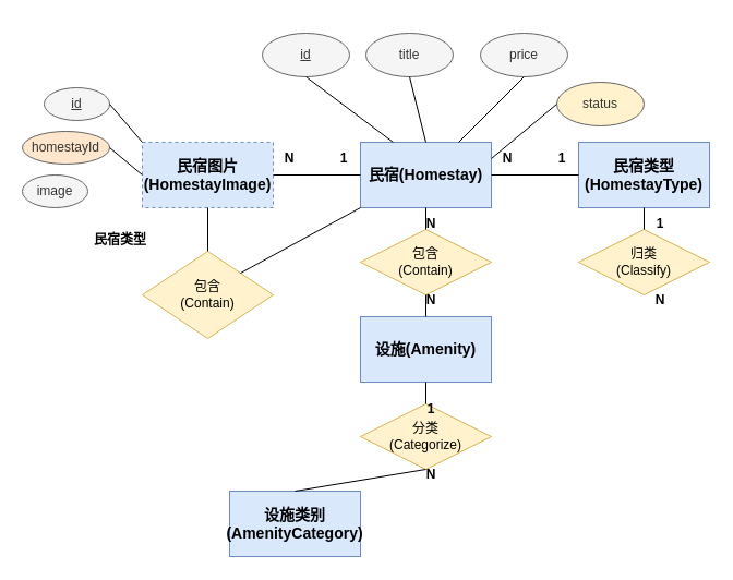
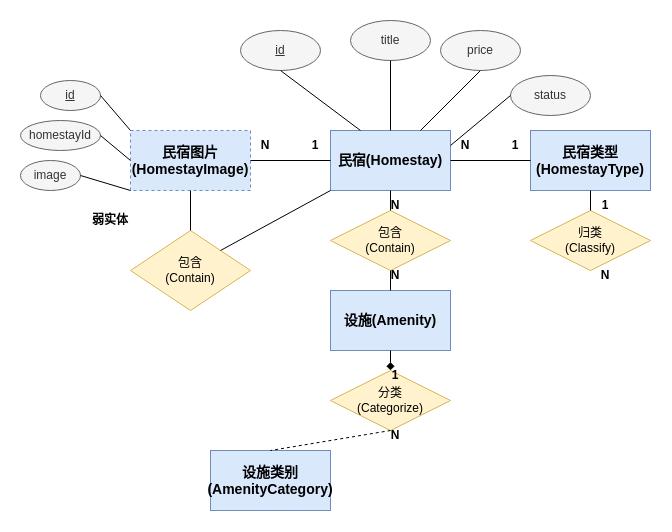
- <mxCell id="12" value="title" style="ellipse;whiteSpace=wrap;html=1;fillColor=#f5f5f5;fontColor=#333333;strokeColor=#666666;" parent="1" vertex="1"><mxGeometry x="335" y="30" width="80" height="40" as="geometry" /></mxCell>
+ <mxCell id="12" value="title" style="ellipse;whiteSpace=wrap;html=1;fillColor=#f5f5f5;fontColor=#333333;strokeColor=#666666;" parent="1" vertex="1"><mxGeometry x="350" y="20" width="80" height="40" as="geometry" /></mxCell>
- <mxCell id="14" value="status" style="ellipse;whiteSpace=wrap;html=1;fillColor=#fff2cc;fontColor=#333333;strokeColor=#666666;" parent="1" vertex="1"><mxGeometry x="510" y="75" width="80" height="40" as="geometry" /></mxCell>
+ <mxCell id="14" value="status" style="ellipse;whiteSpace=wrap;html=1;fillColor=#f5f5f5;fontColor=#333333;strokeColor=#666666;" parent="1" vertex="1"><mxGeometry x="510" y="75" width="80" height="40" as="geometry" /></mxCell>
- <mxCell id="30" value="homestayId" style="ellipse;whiteSpace=wrap;html=1;fillColor=#ffe6cc;fontColor=#333333;strokeColor=#666666;" parent="1" vertex="1"><mxGeometry x="20" y="120" width="80" height="30" as="geometry" /></mxCell>
+ <mxCell id="30" value="homestayId" style="ellipse;whiteSpace=wrap;html=1;fillColor=#f5f5f5;fontColor=#333333;strokeColor=#666666;" parent="1" vertex="1"><mxGeometry x="20" y="120" width="80" height="30" as="geometry" /></mxCell>
+ <mxCell id="33" value="" style="endArrow=none;html=1;rounded=0;entryX=1;entryY=0.5;entryDx=0;entryDy=0;exitX=0;exitY=1;exitDx=0;exitDy=0;" parent="1" source="3" target="29" edge="1"><mxGeometry width="50" height="50" relative="1" as="geometry"><mxPoint x="140" y="170" as="sourcePoint" /><mxPoint x="150" y="145" as="targetPoint" /></mxGeometry></mxCell>
- <mxCell id="44" value="民宿类型" style="text;html=1;strokeColor=none;fillColor=none;align=center;verticalAlign=middle;whiteSpace=wrap;rounded=0;fontStyle=1" parent="1" vertex="1"><mxGeometry x="80" y="205" width="60" height="30" as="geometry" /></mxCell>
+ <mxCell id="44" value="弱实体" style="text;html=1;strokeColor=none;fillColor=none;align=center;verticalAlign=middle;whiteSpace=wrap;rounded=0;fontStyle=1" parent="1" vertex="1"><mxGeometry x="80" y="205" width="60" height="30" as="geometry" /></mxCell>
- <mxCell id="19" value="" style="endArrow=none;html=1;rounded=0;entryX=0.5;entryY=0;entryDx=0;entryDy=0;exitX=0.5;exitY=1;exitDx=0;exitDy=0;" parent="1" source="5" target="9" edge="1"><mxGeometry width="50" height="50" relative="1" as="geometry"><mxPoint x="400" y="280" as="sourcePoint" /><mxPoint x="400" y="300" as="targetPoint" /></mxGeometry></mxCell>
+ <mxCell id="19" value="" style="endArrow=diamond;html=1;rounded=0;entryX=0.5;entryY=0;entryDx=0;entryDy=0;exitX=0.5;exitY=1;exitDx=0;exitDy=0;" parent="1" source="5" target="9" edge="1"><mxGeometry width="50" height="50" relative="1" as="geometry"><mxPoint x="400" y="280" as="sourcePoint" /><mxPoint x="400" y="300" as="targetPoint" /></mxGeometry></mxCell>
- <mxCell id="20" value="" style="endArrow=none;html=1;rounded=0;entryX=0.5;entryY=0;entryDx=0;entryDy=0;exitX=0.5;exitY=1;exitDx=0;exitDy=0;" parent="1" source="9" target="6" edge="1"><mxGeometry width="50" height="50" relative="1" as="geometry"><mxPoint x="400" y="360" as="sourcePoint" /><mxPoint x="400" y="380" as="targetPoint" /></mxGeometry></mxCell>
+ <mxCell id="20" value="" style="endArrow=none;html=1;rounded=0;entryX=0.5;entryY=0;entryDx=0;entryDy=0;exitX=0.5;exitY=1;exitDx=0;exitDy=0;dashed=1;" parent="1" source="9" target="6" edge="1"><mxGeometry width="50" height="50" relative="1" as="geometry"><mxPoint x="400" y="360" as="sourcePoint" /><mxPoint x="400" y="380" as="targetPoint" /></mxGeometry></mxCell>
